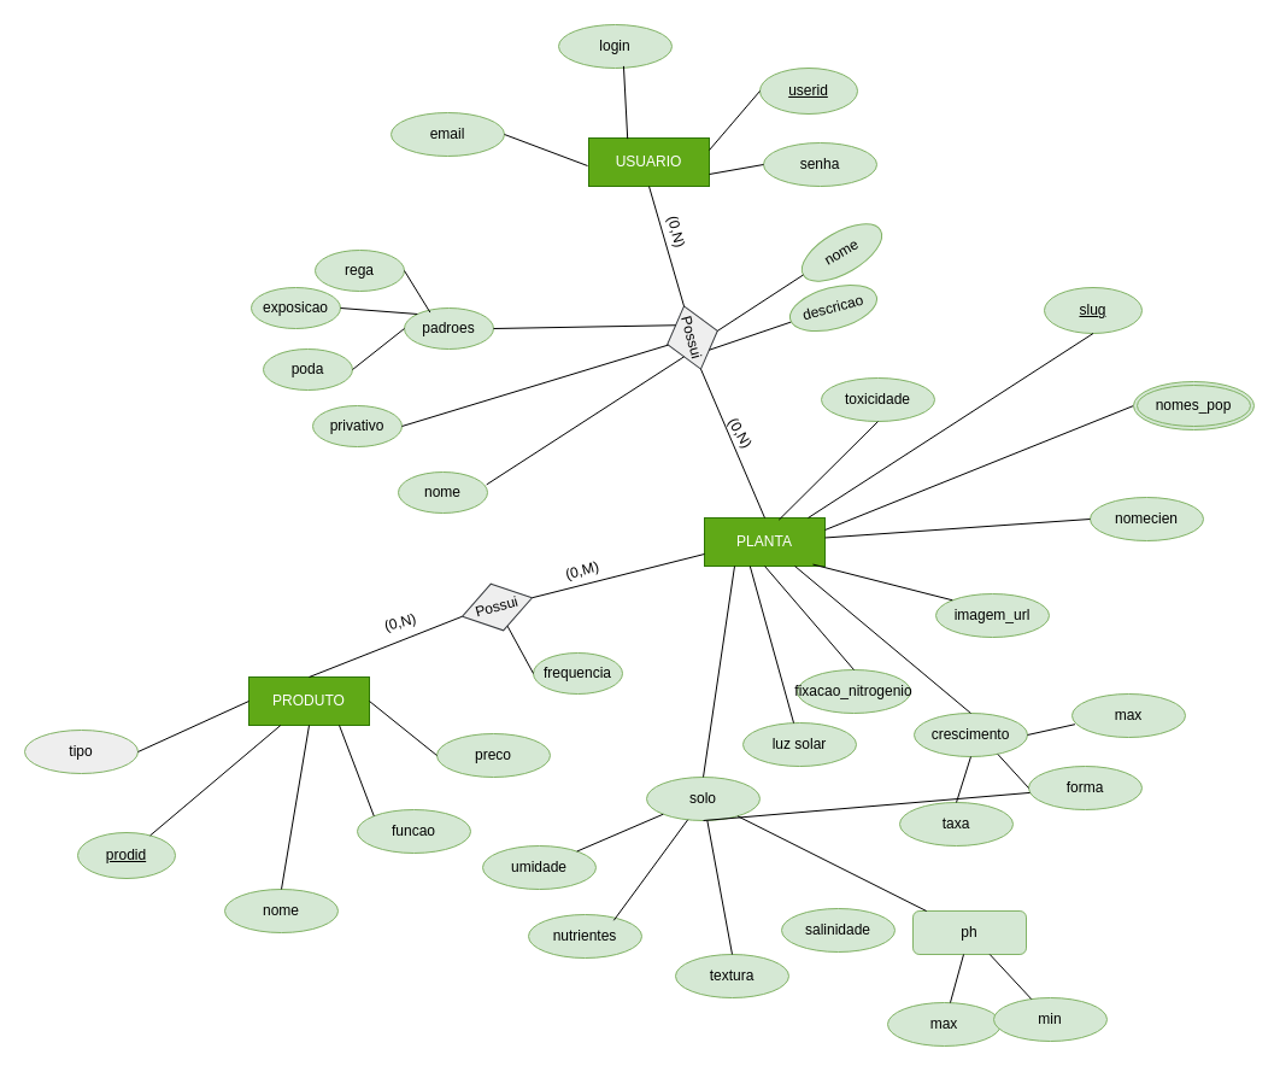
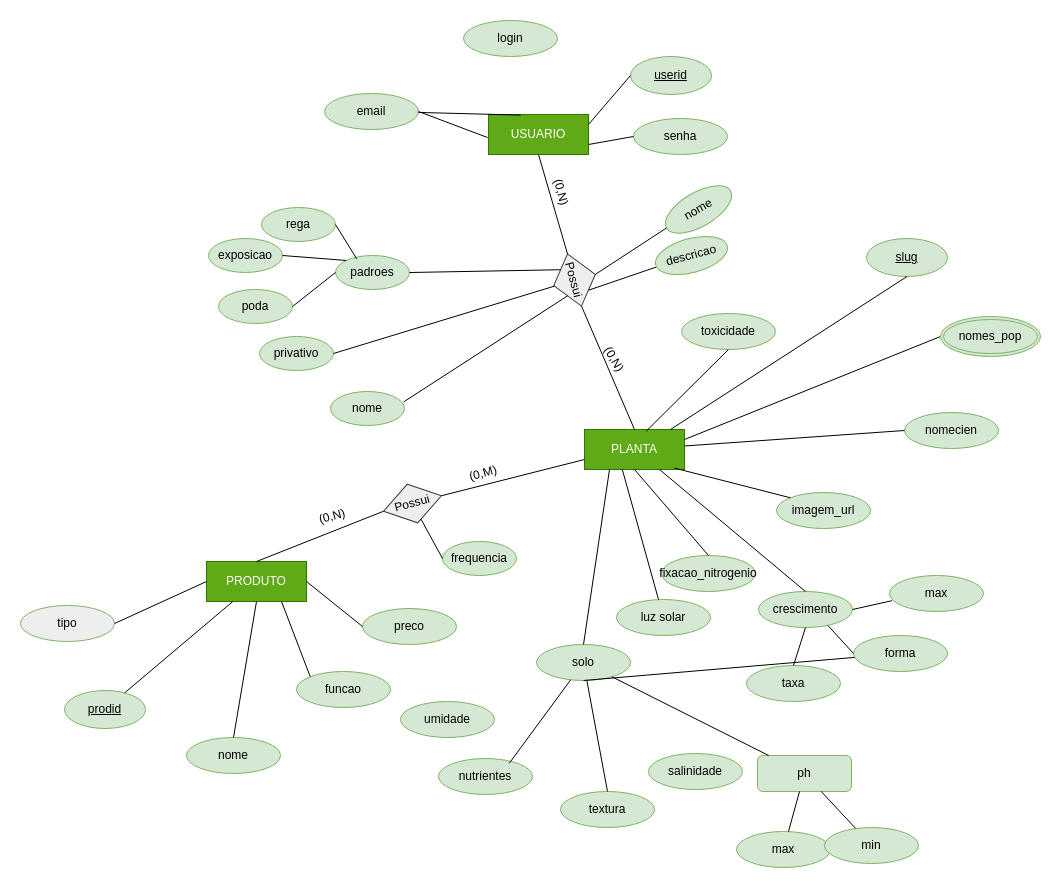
- <mxCell id="36" value="" style="endArrow=none;html=1;rounded=0;exitX=0.322;exitY=0.015;exitDx=0;exitDy=0;entryX=0.574;entryY=0.956;entryDx=0;entryDy=0;exitPerimeter=0;entryPerimeter=0;" parent="1" source="2" target="19" edge="1"><mxGeometry relative="1" as="geometry"><mxPoint x="672" y="350" as="sourcePoint" /><mxPoint x="628" y="351" as="targetPoint" /></mxGeometry></mxCell>
+ <mxCell id="36" value="" style="endArrow=none;html=1;rounded=0;exitX=0.322;exitY=0.015;exitDx=0;exitDy=0;exitPerimeter=0;" parent="1" source="2" target="20" edge="1"><mxGeometry relative="1" as="geometry"><mxPoint x="672" y="350" as="sourcePoint" /><mxPoint x="628" y="351" as="targetPoint" /></mxGeometry></mxCell>
- <mxCell id="74" value="" style="endArrow=none;html=1;rounded=0;entryX=0;entryY=1;entryDx=0;entryDy=0;" parent="1" source="71" target="68" edge="1"><mxGeometry relative="1" as="geometry"><mxPoint x="642" y="489" as="sourcePoint" /><mxPoint x="678" y="619" as="targetPoint" /></mxGeometry></mxCell>
